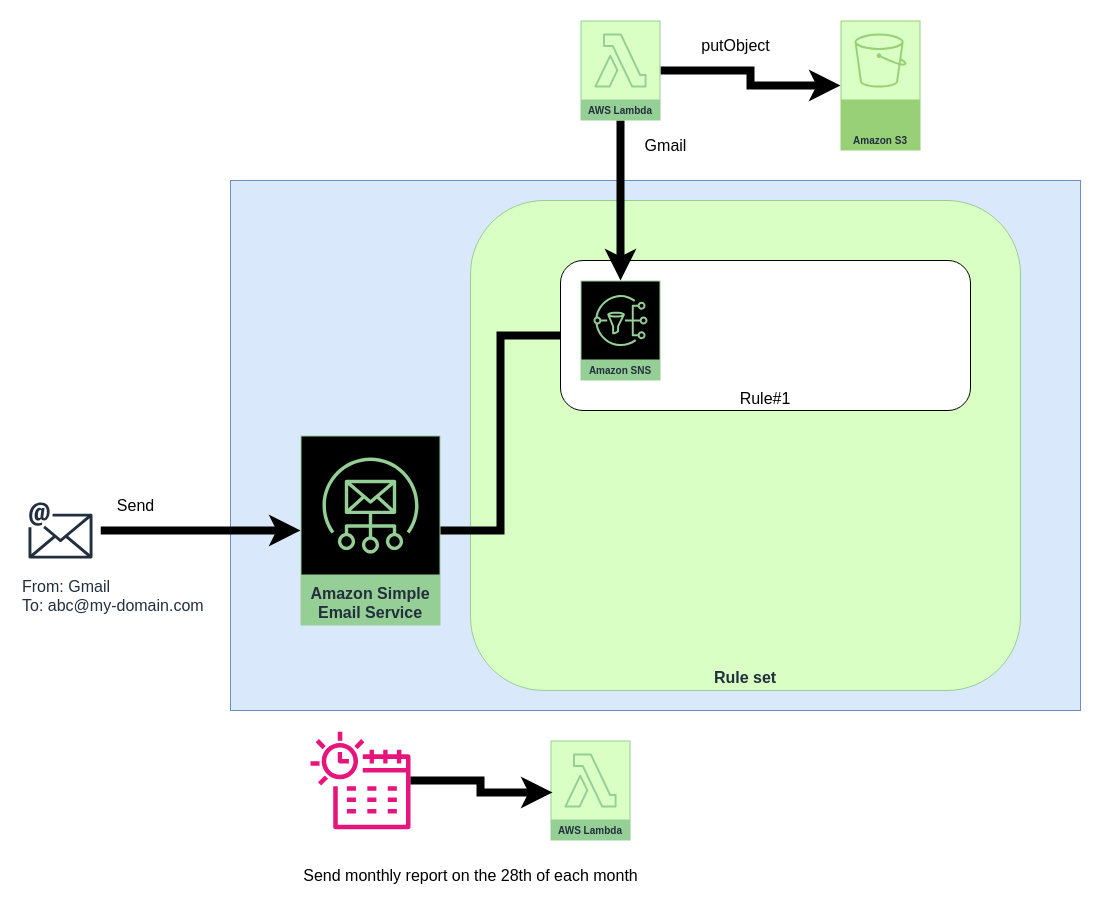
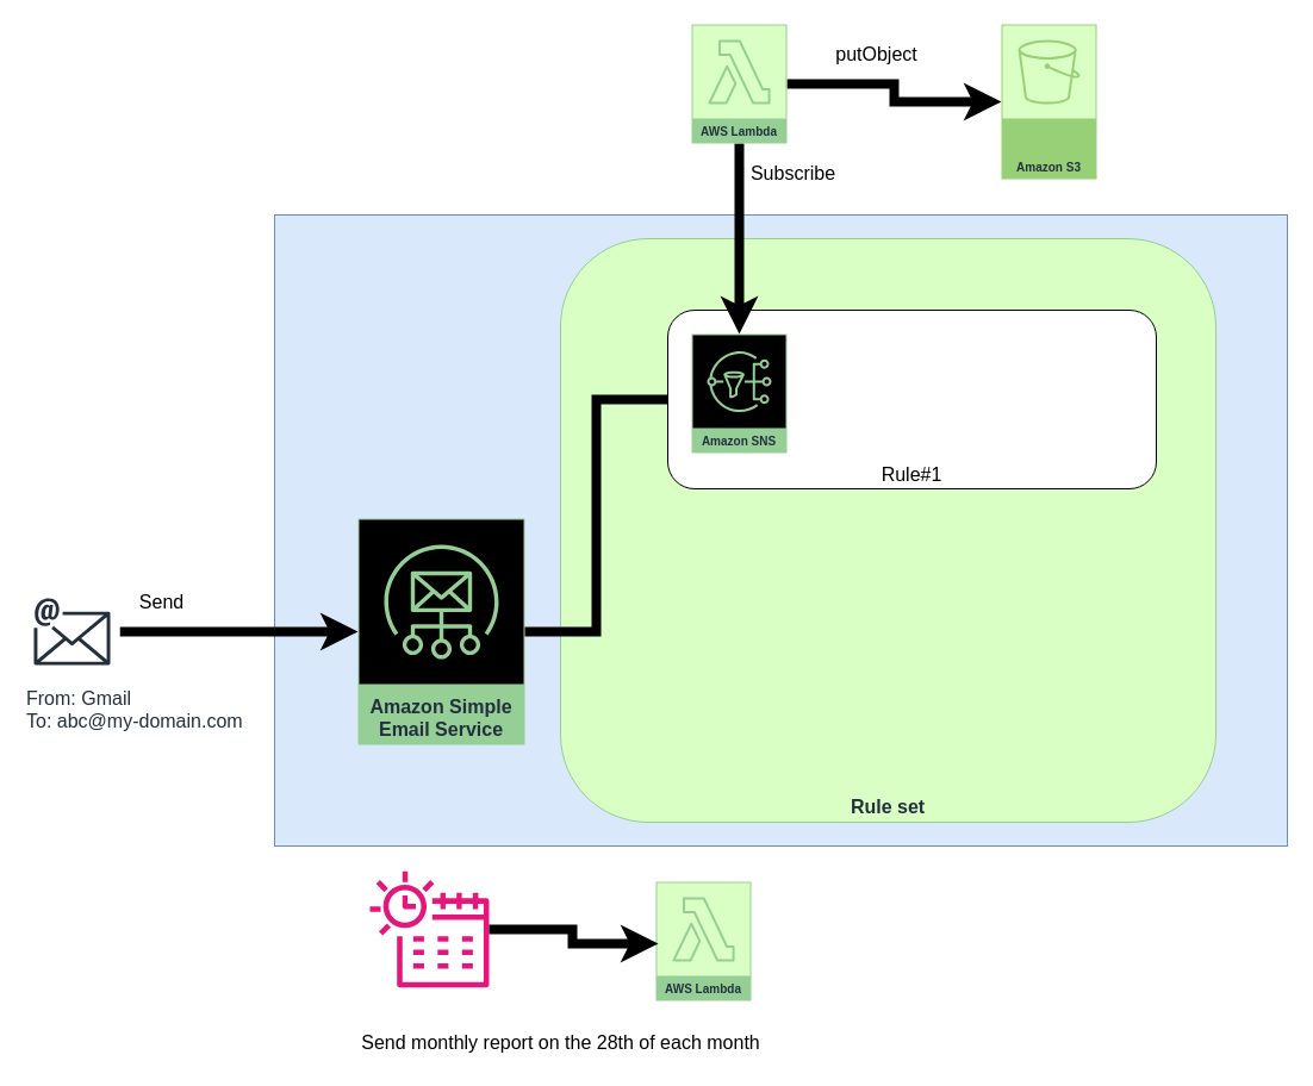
- <mxCell id="14" value="Gmail" style="text;html=1;align=center;verticalAlign=middle;resizable=0;points=[];autosize=1;strokeColor=none;fillColor=none;fontSize=16;" parent="1" vertex="1"><mxGeometry x="620" y="130" width="90" height="30" as="geometry" /></mxCell>
+ <mxCell id="14" value="Subscribe" style="text;html=1;align=center;verticalAlign=middle;resizable=0;points=[];autosize=1;strokeColor=none;fillColor=none;fontSize=16;" parent="1" vertex="1"><mxGeometry x="620" y="130" width="90" height="30" as="geometry" /></mxCell>
